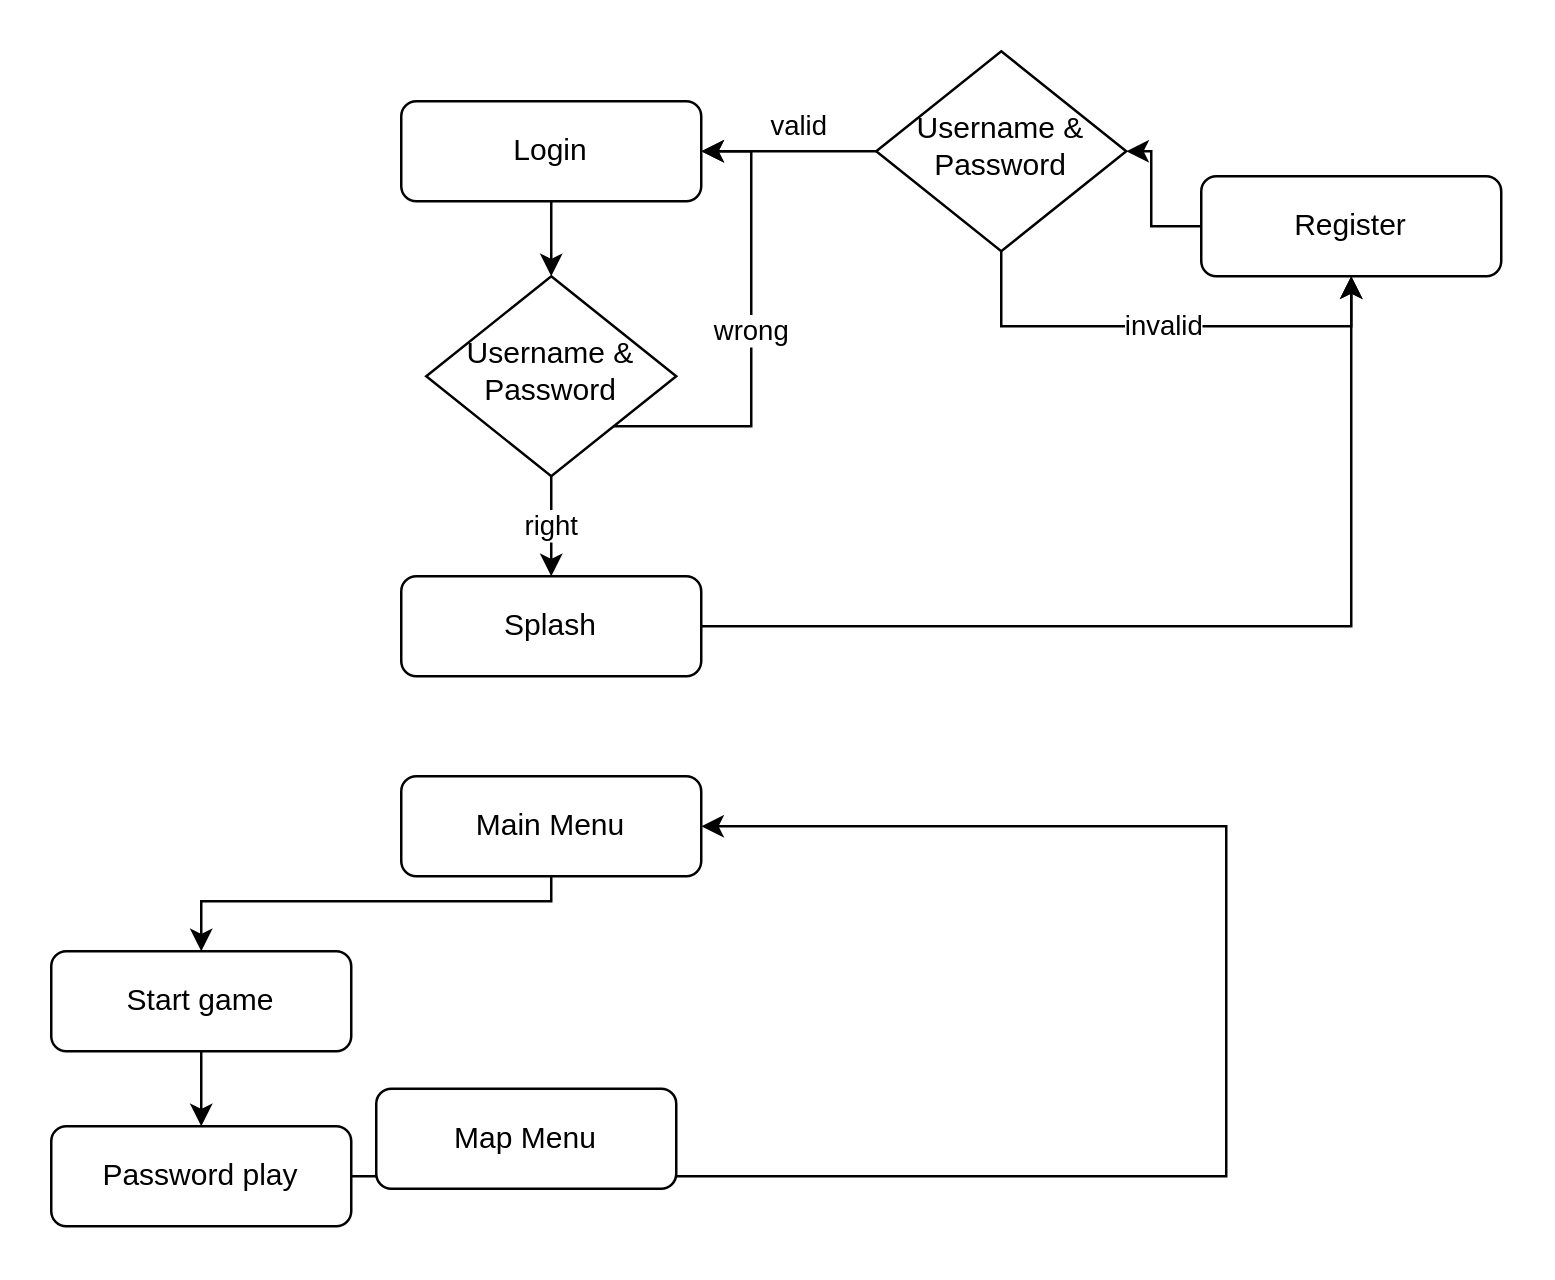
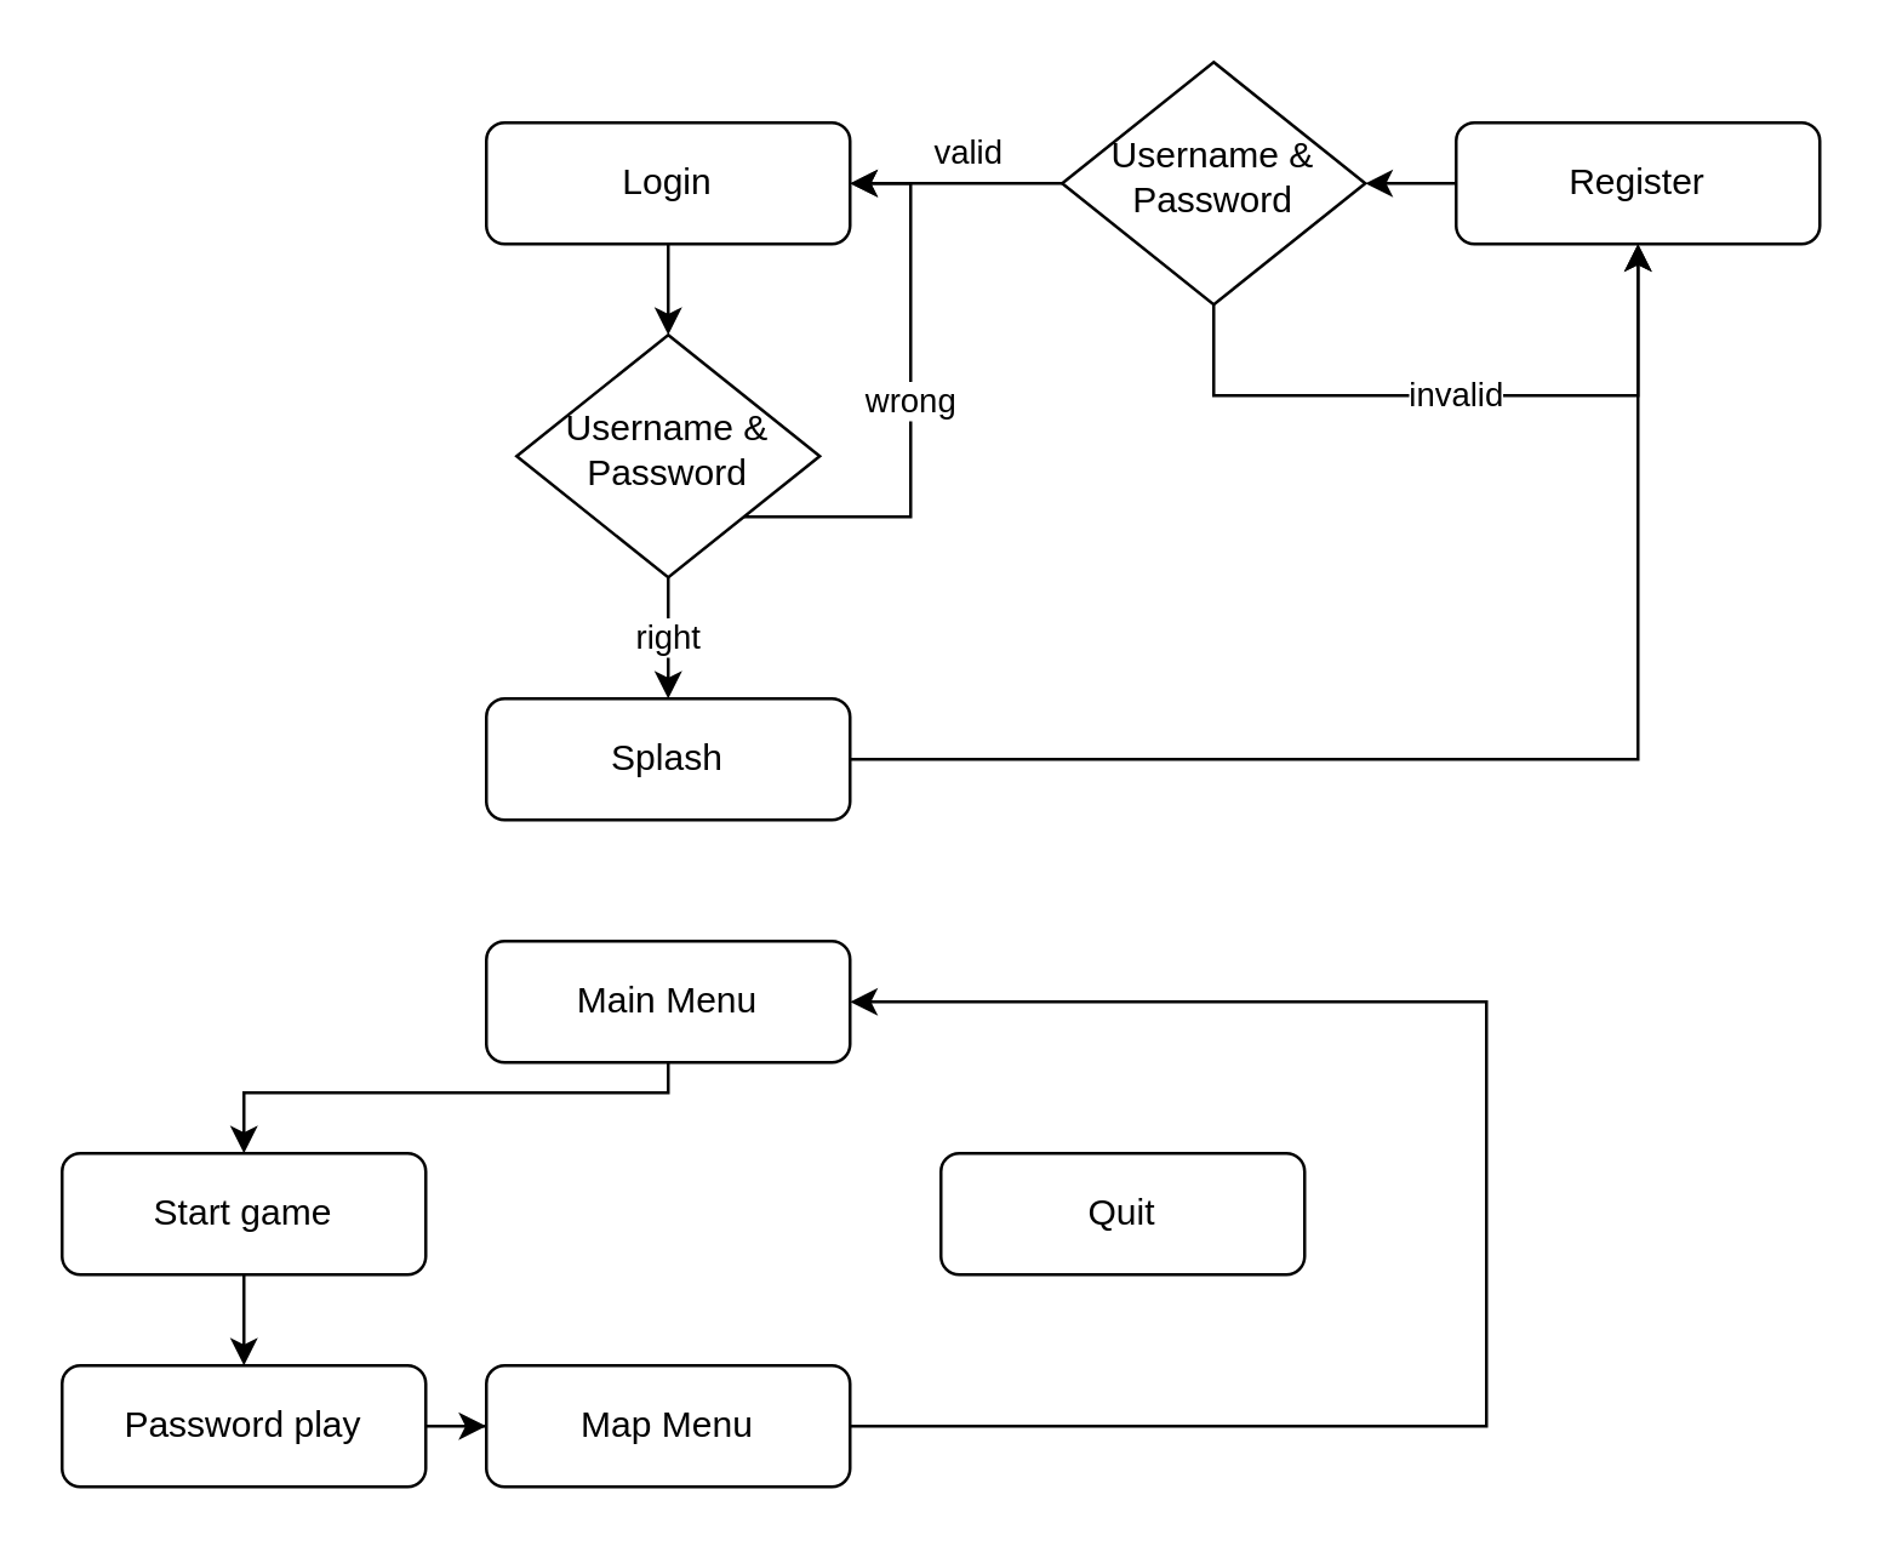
- <mxCell id="8" value="Register" style="rounded=1;whiteSpace=wrap;html=1;fontSize=12;glass=0;strokeWidth=1;shadow=0;" vertex="1" parent="1"><mxGeometry x="480" y="70" width="120" height="40" as="geometry" /></mxCell>
+ <mxCell id="8" value="Register" style="rounded=1;whiteSpace=wrap;html=1;fontSize=12;glass=0;strokeWidth=1;shadow=0;" vertex="1" parent="1"><mxGeometry x="480" y="40" width="120" height="40" as="geometry" /></mxCell>
+ <mxCell id="18" value="Quit" style="rounded=1;whiteSpace=wrap;html=1;fontSize=12;glass=0;strokeWidth=1;shadow=0;" vertex="1" parent="1"><mxGeometry x="310" y="380" width="120" height="40" as="geometry" /></mxCell>
- <mxCell id="22" value="Map Menu" style="rounded=1;whiteSpace=wrap;html=1;fontSize=12;glass=0;strokeWidth=1;shadow=0;" vertex="1" parent="1"><mxGeometry x="150" y="435" width="120" height="40" as="geometry" /></mxCell>
+ <mxCell id="22" value="Map Menu" style="rounded=1;whiteSpace=wrap;html=1;fontSize=12;glass=0;strokeWidth=1;shadow=0;" vertex="1" parent="1"><mxGeometry x="160" y="450" width="120" height="40" as="geometry" /></mxCell>
